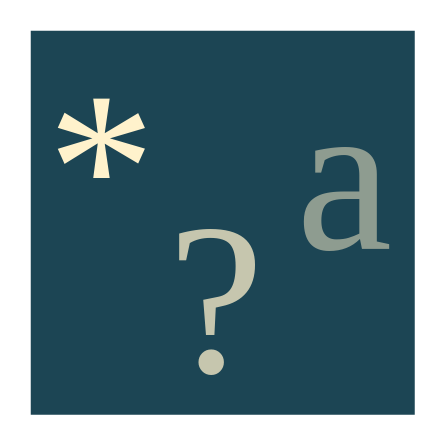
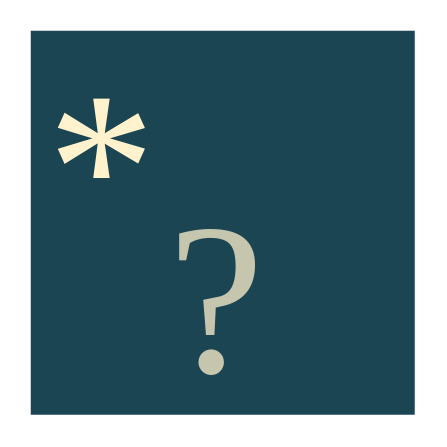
- <mxCell id="5" value="a" style="text;strokeColor=none;fillColor=none;align=center;verticalAlign=middle;rounded=0;sketch=0;fontColor=#FFF2CC;spacing=0;fontFamily=PT Mono;fontSize=144;whiteSpace=wrap;html=1;textOpacity=50;fontStyle=0;labelBorderColor=none;" parent="1" vertex="1"><mxGeometry x="204" y="84" width="51" height="67" as="geometry" /></mxCell>
